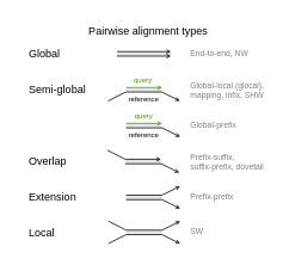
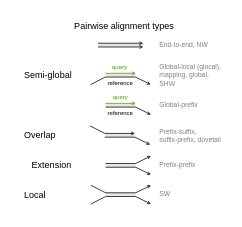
- <mxCell id="6" value="Global" style="text;html=1;strokeColor=none;fillColor=none;align=left;verticalAlign=middle;whiteSpace=wrap;rounded=0;" vertex="1" parent="1"><mxGeometry x="30" y="51.75" width="80" height="15.5" as="geometry" /></mxCell>
- <mxCell id="33" value="&lt;font color=&quot;#808080&quot; style=&quot;font-size: 9px&quot;&gt;Global-local (glocal), mapping, infix, SHW&lt;/font&gt;" style="text;html=1;strokeColor=none;fillColor=none;align=left;verticalAlign=middle;whiteSpace=wrap;rounded=0;fontSize=9;" vertex="1" parent="1"><mxGeometry x="210" y="85.25" width="90" height="28.5" as="geometry" /></mxCell>
+ <mxCell id="33" value="&lt;font color=&quot;#808080&quot; style=&quot;font-size: 9px&quot;&gt;Global-local (glocal), mapping, global, SHW&lt;/font&gt;" style="text;html=1;strokeColor=none;fillColor=none;align=left;verticalAlign=middle;whiteSpace=wrap;rounded=0;fontSize=9;" vertex="1" parent="1"><mxGeometry x="210" y="85.25" width="90" height="28.5" as="geometry" /></mxCell>
- <mxCell id="23" value="Extension" style="text;html=1;strokeColor=none;fillColor=none;align=left;verticalAlign=middle;whiteSpace=wrap;rounded=0;" vertex="1" parent="1"><mxGeometry x="30" y="212.25" width="80" height="14.5" as="geometry" /></mxCell>
+ <mxCell id="23" value="Extension" style="text;html=1;strokeColor=none;fillColor=none;align=left;verticalAlign=middle;whiteSpace=wrap;rounded=0;" vertex="1" parent="1"><mxGeometry x="40" y="212.25" width="80" height="14.5" as="geometry" /></mxCell>
